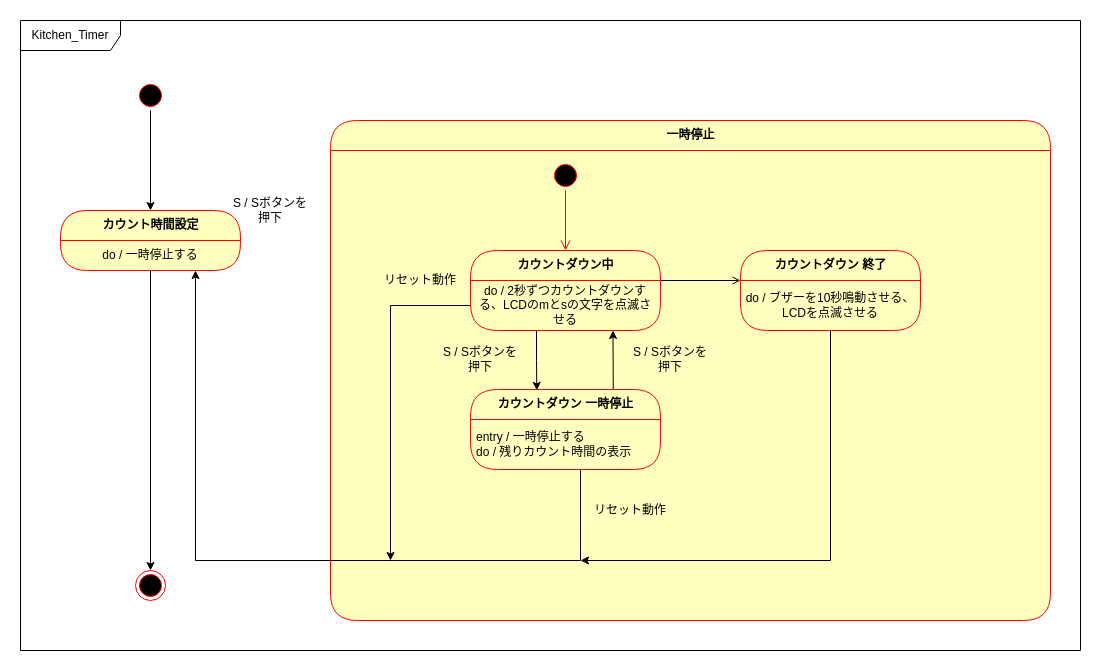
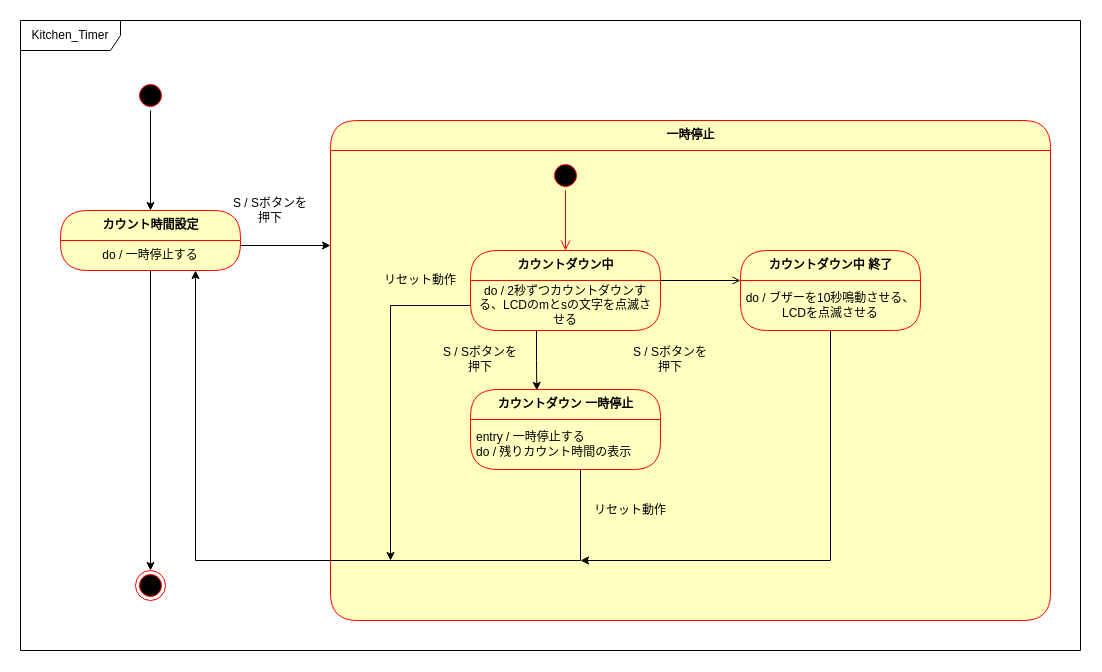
+ <mxCell id="11" style="edgeStyle=orthogonalEdgeStyle;rounded=0;orthogonalLoop=1;jettySize=auto;html=1;entryX=0;entryY=0.25;entryDx=0;entryDy=0;exitX=1;exitY=0;exitDx=0;exitDy=0;" edge="1" parent="1" source="13" target="3"><mxGeometry relative="1" as="geometry"><mxPoint x="440" y="120" as="targetPoint" /><Array as="points"><mxPoint x="240" y="245" /></Array></mxGeometry></mxCell>
- <mxCell id="22" value="カウントダウン 終了" style="swimlane;html=1;fontStyle=1;align=center;verticalAlign=middle;childLayout=stackLayout;horizontal=1;startSize=30;horizontalStack=0;resizeParent=0;resizeLast=1;container=0;fontColor=#000000;collapsible=0;rounded=1;arcSize=30;strokeColor=#ff0000;fillColor=#ffffc0;swimlaneFillColor=#ffffc0;dropTarget=0;" vertex="1" parent="1"><mxGeometry x="740" y="250" width="180" height="80" as="geometry" /></mxCell>
+ <mxCell id="22" value="カウントダウン中 終了" style="swimlane;html=1;fontStyle=1;align=center;verticalAlign=middle;childLayout=stackLayout;horizontal=1;startSize=30;horizontalStack=0;resizeParent=0;resizeLast=1;container=0;fontColor=#000000;collapsible=0;rounded=1;arcSize=30;strokeColor=#ff0000;fillColor=#ffffc0;swimlaneFillColor=#ffffc0;dropTarget=0;" vertex="1" parent="1"><mxGeometry x="740" y="250" width="180" height="80" as="geometry" /></mxCell>
- <mxCell id="10" style="edgeStyle=orthogonalEdgeStyle;rounded=0;orthogonalLoop=1;jettySize=auto;html=1;exitX=0.25;exitY=0;exitDx=0;exitDy=0;entryX=0.75;entryY=1;entryDx=0;entryDy=0;" edge="1" parent="1" source="26" target="21"><mxGeometry relative="1" as="geometry"><mxPoint x="433" y="330" as="targetPoint" /><Array as="points"><mxPoint x="613" y="440" /><mxPoint x="613" y="385" /></Array></mxGeometry></mxCell>
